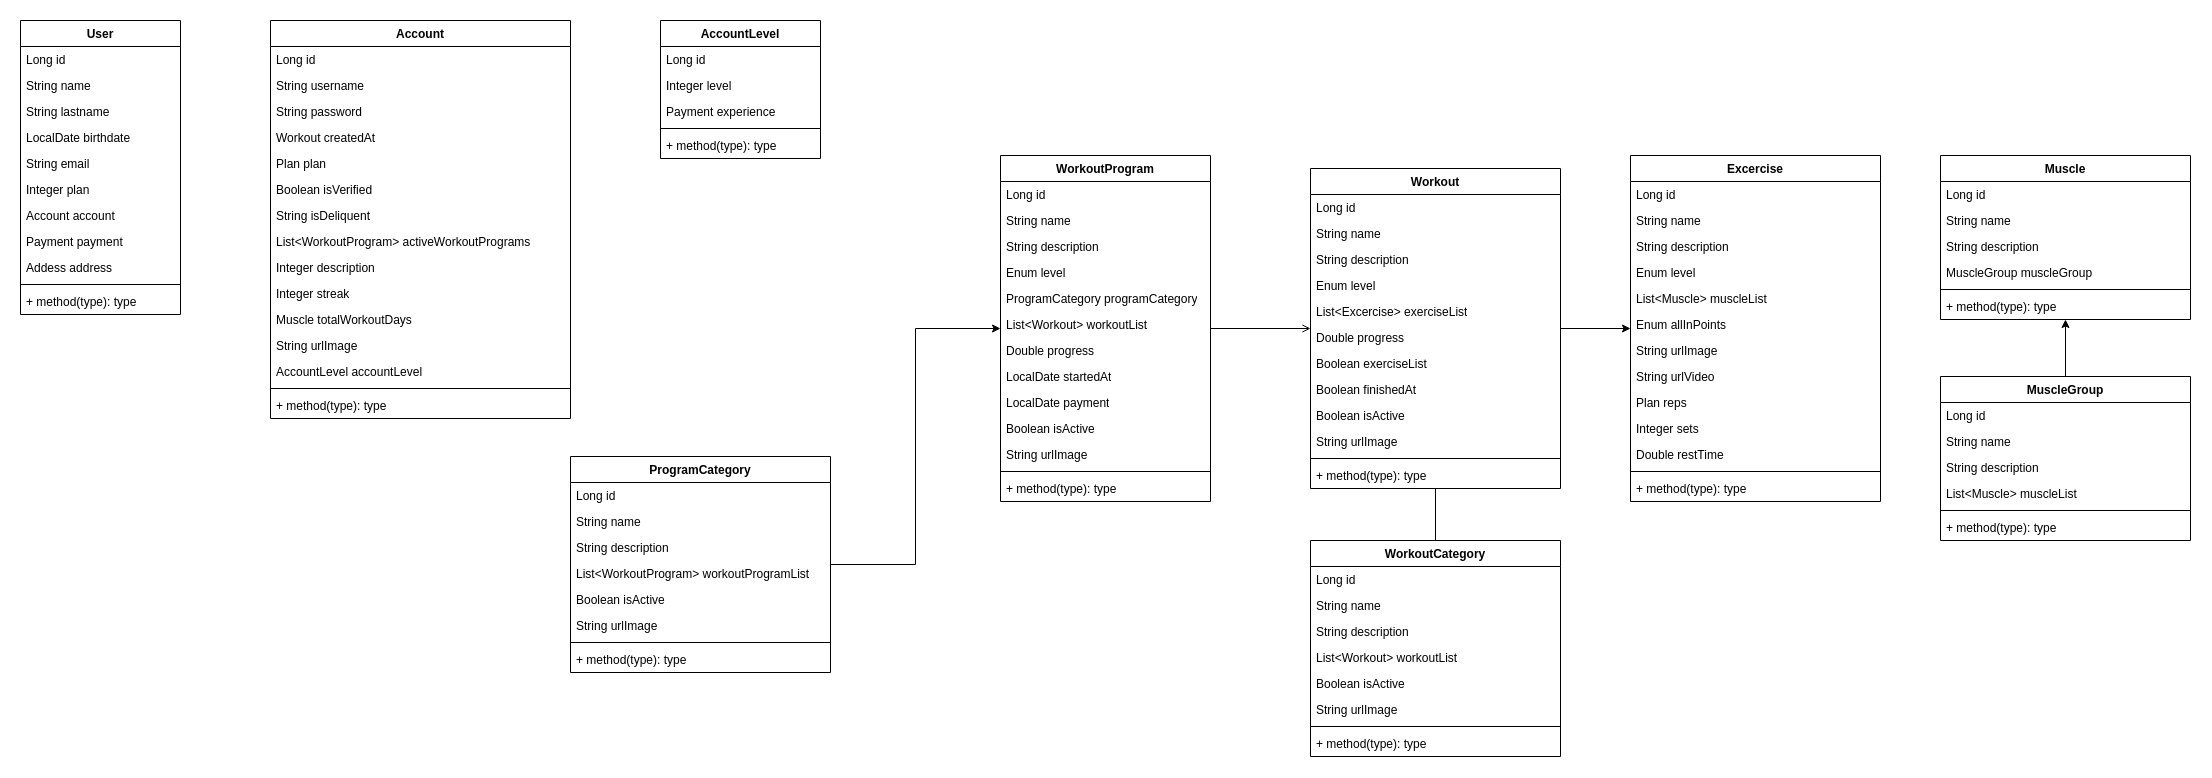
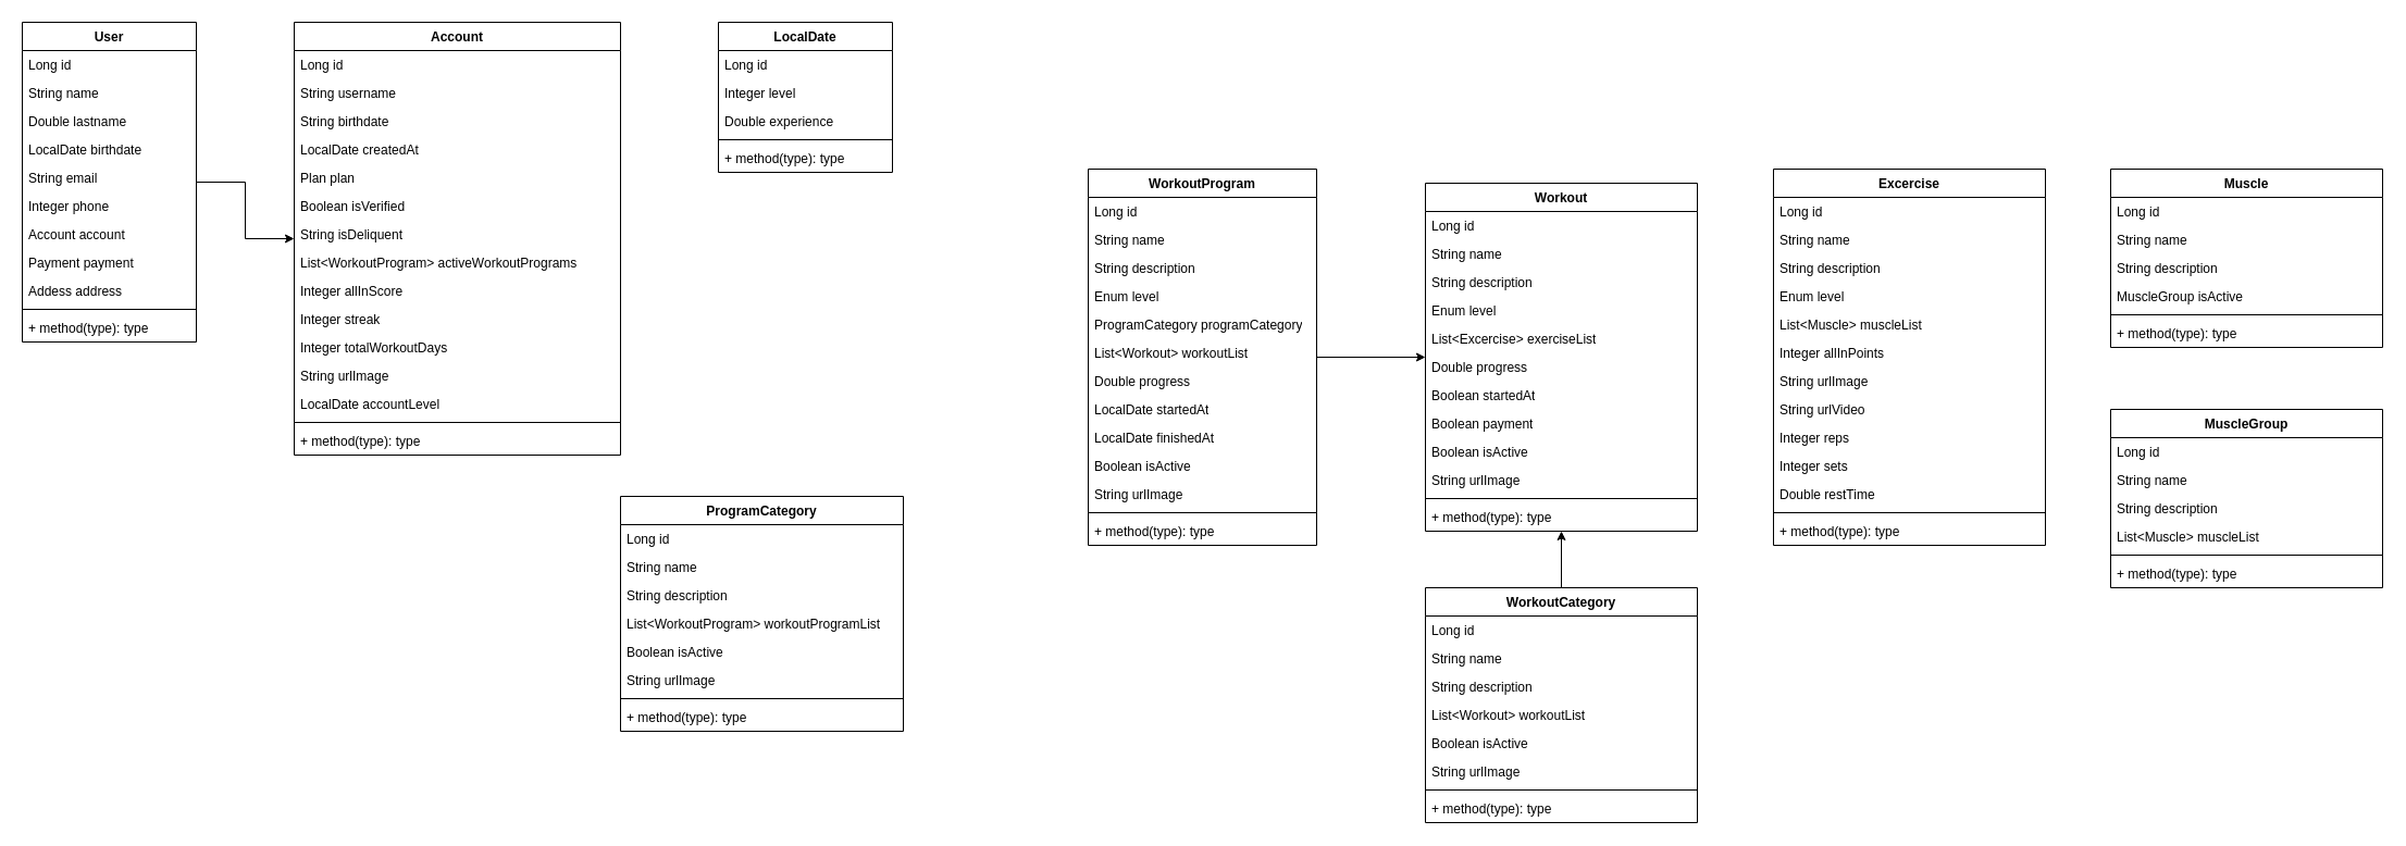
- <mxCell id="31" value="AccountLevel" style="swimlane;fontStyle=1;align=center;verticalAlign=top;childLayout=stackLayout;horizontal=1;startSize=26;horizontalStack=0;resizeParent=1;resizeParentMax=0;resizeLast=0;collapsible=1;marginBottom=0;whiteSpace=wrap;html=1;" vertex="1" parent="1"><mxGeometry x="660" y="20" width="160" height="138" as="geometry" /></mxCell>
+ <mxCell id="31" value="LocalDate" style="swimlane;fontStyle=1;align=center;verticalAlign=top;childLayout=stackLayout;horizontal=1;startSize=26;horizontalStack=0;resizeParent=1;resizeParentMax=0;resizeLast=0;collapsible=1;marginBottom=0;whiteSpace=wrap;html=1;" vertex="1" parent="1"><mxGeometry x="660" y="20" width="160" height="138" as="geometry" /></mxCell>
- <mxCell id="6" value="String lastname" style="text;strokeColor=none;fillColor=none;align=left;verticalAlign=top;spacingLeft=4;spacingRight=4;overflow=hidden;rotatable=0;points=[[0,0.5],[1,0.5]];portConstraint=eastwest;whiteSpace=wrap;html=1;" vertex="1" parent="3"><mxGeometry y="78" width="160" height="26" as="geometry" /></mxCell>
+ <mxCell id="6" value="Double lastname" style="text;strokeColor=none;fillColor=none;align=left;verticalAlign=top;spacingLeft=4;spacingRight=4;overflow=hidden;rotatable=0;points=[[0,0.5],[1,0.5]];portConstraint=eastwest;whiteSpace=wrap;html=1;" vertex="1" parent="3"><mxGeometry y="78" width="160" height="26" as="geometry" /></mxCell>
- <mxCell id="18" value="String password" style="text;strokeColor=none;fillColor=none;align=left;verticalAlign=top;spacingLeft=4;spacingRight=4;overflow=hidden;rotatable=0;points=[[0,0.5],[1,0.5]];portConstraint=eastwest;whiteSpace=wrap;html=1;" vertex="1" parent="15"><mxGeometry y="78" width="300" height="26" as="geometry" /></mxCell>
+ <mxCell id="18" value="String birthdate" style="text;strokeColor=none;fillColor=none;align=left;verticalAlign=top;spacingLeft=4;spacingRight=4;overflow=hidden;rotatable=0;points=[[0,0.5],[1,0.5]];portConstraint=eastwest;whiteSpace=wrap;html=1;" vertex="1" parent="15"><mxGeometry y="78" width="300" height="26" as="geometry" /></mxCell>
- <mxCell id="34" value="Payment experience" style="text;strokeColor=none;fillColor=none;align=left;verticalAlign=top;spacingLeft=4;spacingRight=4;overflow=hidden;rotatable=0;points=[[0,0.5],[1,0.5]];portConstraint=eastwest;whiteSpace=wrap;html=1;" vertex="1" parent="31"><mxGeometry y="78" width="160" height="26" as="geometry" /></mxCell>
+ <mxCell id="34" value="Double experience" style="text;strokeColor=none;fillColor=none;align=left;verticalAlign=top;spacingLeft=4;spacingRight=4;overflow=hidden;rotatable=0;points=[[0,0.5],[1,0.5]];portConstraint=eastwest;whiteSpace=wrap;html=1;" vertex="1" parent="31"><mxGeometry y="78" width="160" height="26" as="geometry" /></mxCell>
- <mxCell id="19" value="Workout createdAt" style="text;strokeColor=none;fillColor=none;align=left;verticalAlign=top;spacingLeft=4;spacingRight=4;overflow=hidden;rotatable=0;points=[[0,0.5],[1,0.5]];portConstraint=eastwest;whiteSpace=wrap;html=1;" vertex="1" parent="15"><mxGeometry y="104" width="300" height="26" as="geometry" /></mxCell>
+ <mxCell id="19" value="LocalDate createdAt" style="text;strokeColor=none;fillColor=none;align=left;verticalAlign=top;spacingLeft=4;spacingRight=4;overflow=hidden;rotatable=0;points=[[0,0.5],[1,0.5]];portConstraint=eastwest;whiteSpace=wrap;html=1;" vertex="1" parent="15"><mxGeometry y="104" width="300" height="26" as="geometry" /></mxCell>
- <mxCell id="9" value="Integer plan" style="text;strokeColor=none;fillColor=none;align=left;verticalAlign=top;spacingLeft=4;spacingRight=4;overflow=hidden;rotatable=0;points=[[0,0.5],[1,0.5]];portConstraint=eastwest;whiteSpace=wrap;html=1;" vertex="1" parent="3"><mxGeometry y="156" width="160" height="26" as="geometry" /></mxCell>
+ <mxCell id="9" value="Integer phone" style="text;strokeColor=none;fillColor=none;align=left;verticalAlign=top;spacingLeft=4;spacingRight=4;overflow=hidden;rotatable=0;points=[[0,0.5],[1,0.5]];portConstraint=eastwest;whiteSpace=wrap;html=1;" vertex="1" parent="3"><mxGeometry y="156" width="160" height="26" as="geometry" /></mxCell>
+ <mxCell id="2" style="edgeStyle=orthogonalEdgeStyle;rounded=0;orthogonalLoop=1;jettySize=auto;html=1;" edge="1" parent="1" source="3" target="15"><mxGeometry relative="1" as="geometry" /></mxCell>
- <mxCell id="24" value="Integer description" style="text;strokeColor=none;fillColor=none;align=left;verticalAlign=top;spacingLeft=4;spacingRight=4;overflow=hidden;rotatable=0;points=[[0,0.5],[1,0.5]];portConstraint=eastwest;whiteSpace=wrap;html=1;" vertex="1" parent="15"><mxGeometry y="234" width="300" height="26" as="geometry" /></mxCell>
+ <mxCell id="24" value="Integer allInScore" style="text;strokeColor=none;fillColor=none;align=left;verticalAlign=top;spacingLeft=4;spacingRight=4;overflow=hidden;rotatable=0;points=[[0,0.5],[1,0.5]];portConstraint=eastwest;whiteSpace=wrap;html=1;" vertex="1" parent="15"><mxGeometry y="234" width="300" height="26" as="geometry" /></mxCell>
- <mxCell id="104" value="MuscleGroup muscleGroup" style="text;strokeColor=none;fillColor=none;align=left;verticalAlign=top;spacingLeft=4;spacingRight=4;overflow=hidden;rotatable=0;points=[[0,0.5],[1,0.5]];portConstraint=eastwest;whiteSpace=wrap;html=1;" vertex="1" parent="100"><mxGeometry y="104" width="250" height="26" as="geometry" /></mxCell>
+ <mxCell id="104" value="MuscleGroup isActive" style="text;strokeColor=none;fillColor=none;align=left;verticalAlign=top;spacingLeft=4;spacingRight=4;overflow=hidden;rotatable=0;points=[[0,0.5],[1,0.5]];portConstraint=eastwest;whiteSpace=wrap;html=1;" vertex="1" parent="100"><mxGeometry y="104" width="250" height="26" as="geometry" /></mxCell>
- <mxCell id="26" value="Muscle totalWorkoutDays" style="text;strokeColor=none;fillColor=none;align=left;verticalAlign=top;spacingLeft=4;spacingRight=4;overflow=hidden;rotatable=0;points=[[0,0.5],[1,0.5]];portConstraint=eastwest;whiteSpace=wrap;html=1;" vertex="1" parent="15"><mxGeometry y="286" width="300" height="26" as="geometry" /></mxCell>
+ <mxCell id="26" value="Integer totalWorkoutDays" style="text;strokeColor=none;fillColor=none;align=left;verticalAlign=top;spacingLeft=4;spacingRight=4;overflow=hidden;rotatable=0;points=[[0,0.5],[1,0.5]];portConstraint=eastwest;whiteSpace=wrap;html=1;" vertex="1" parent="15"><mxGeometry y="286" width="300" height="26" as="geometry" /></mxCell>
- <mxCell id="82" value="Enum allInPoints" style="text;strokeColor=none;fillColor=none;align=left;verticalAlign=top;spacingLeft=4;spacingRight=4;overflow=hidden;rotatable=0;points=[[0,0.5],[1,0.5]];portConstraint=eastwest;whiteSpace=wrap;html=1;" vertex="1" parent="76"><mxGeometry y="156" width="250" height="26" as="geometry" /></mxCell>
+ <mxCell id="82" value="Integer allInPoints" style="text;strokeColor=none;fillColor=none;align=left;verticalAlign=top;spacingLeft=4;spacingRight=4;overflow=hidden;rotatable=0;points=[[0,0.5],[1,0.5]];portConstraint=eastwest;whiteSpace=wrap;html=1;" vertex="1" parent="76"><mxGeometry y="156" width="250" height="26" as="geometry" /></mxCell>
- <mxCell id="37" style="edgeStyle=orthogonalEdgeStyle;rounded=0;orthogonalLoop=1;jettySize=auto;html=1;endArrow=open;" edge="1" parent="1" source="38" target="53"><mxGeometry relative="1" as="geometry" /></mxCell>
+ <mxCell id="37" style="edgeStyle=orthogonalEdgeStyle;rounded=0;orthogonalLoop=1;jettySize=auto;html=1;" edge="1" parent="1" source="38" target="53"><mxGeometry relative="1" as="geometry" /></mxCell>
- <mxCell id="52" style="edgeStyle=orthogonalEdgeStyle;rounded=0;orthogonalLoop=1;jettySize=auto;html=1;" edge="1" parent="1" source="53" target="76"><mxGeometry relative="1" as="geometry" /></mxCell>
- <mxCell id="107" style="edgeStyle=orthogonalEdgeStyle;rounded=0;orthogonalLoop=1;jettySize=auto;html=1;" edge="1" parent="1" source="108" target="100"><mxGeometry relative="1" as="geometry" /></mxCell>
- <mxCell id="60" value="Boolean exerciseList" style="text;strokeColor=none;fillColor=none;align=left;verticalAlign=top;spacingLeft=4;spacingRight=4;overflow=hidden;rotatable=0;points=[[0,0.5],[1,0.5]];portConstraint=eastwest;whiteSpace=wrap;html=1;" vertex="1" parent="53"><mxGeometry y="182" width="250" height="26" as="geometry" /></mxCell>
+ <mxCell id="60" value="Boolean startedAt" style="text;strokeColor=none;fillColor=none;align=left;verticalAlign=top;spacingLeft=4;spacingRight=4;overflow=hidden;rotatable=0;points=[[0,0.5],[1,0.5]];portConstraint=eastwest;whiteSpace=wrap;html=1;" vertex="1" parent="53"><mxGeometry y="182" width="250" height="26" as="geometry" /></mxCell>
- <mxCell id="28" value="AccountLevel accountLevel" style="text;strokeColor=none;fillColor=none;align=left;verticalAlign=top;spacingLeft=4;spacingRight=4;overflow=hidden;rotatable=0;points=[[0,0.5],[1,0.5]];portConstraint=eastwest;whiteSpace=wrap;html=1;" vertex="1" parent="15"><mxGeometry y="338" width="300" height="26" as="geometry" /></mxCell>
+ <mxCell id="28" value="LocalDate accountLevel" style="text;strokeColor=none;fillColor=none;align=left;verticalAlign=top;spacingLeft=4;spacingRight=4;overflow=hidden;rotatable=0;points=[[0,0.5],[1,0.5]];portConstraint=eastwest;whiteSpace=wrap;html=1;" vertex="1" parent="15"><mxGeometry y="338" width="300" height="26" as="geometry" /></mxCell>
- <mxCell id="61" value="Boolean finishedAt" style="text;strokeColor=none;fillColor=none;align=left;verticalAlign=top;spacingLeft=4;spacingRight=4;overflow=hidden;rotatable=0;points=[[0,0.5],[1,0.5]];portConstraint=eastwest;whiteSpace=wrap;html=1;" vertex="1" parent="53"><mxGeometry y="208" width="250" height="26" as="geometry" /></mxCell>
+ <mxCell id="61" value="Boolean payment" style="text;strokeColor=none;fillColor=none;align=left;verticalAlign=top;spacingLeft=4;spacingRight=4;overflow=hidden;rotatable=0;points=[[0,0.5],[1,0.5]];portConstraint=eastwest;whiteSpace=wrap;html=1;" vertex="1" parent="53"><mxGeometry y="208" width="250" height="26" as="geometry" /></mxCell>
- <mxCell id="47" value="LocalDate payment" style="text;strokeColor=none;fillColor=none;align=left;verticalAlign=top;spacingLeft=4;spacingRight=4;overflow=hidden;rotatable=0;points=[[0,0.5],[1,0.5]];portConstraint=eastwest;whiteSpace=wrap;html=1;" vertex="1" parent="38"><mxGeometry y="234" width="210" height="26" as="geometry" /></mxCell>
+ <mxCell id="47" value="LocalDate finishedAt" style="text;strokeColor=none;fillColor=none;align=left;verticalAlign=top;spacingLeft=4;spacingRight=4;overflow=hidden;rotatable=0;points=[[0,0.5],[1,0.5]];portConstraint=eastwest;whiteSpace=wrap;html=1;" vertex="1" parent="38"><mxGeometry y="234" width="210" height="26" as="geometry" /></mxCell>
- <mxCell id="85" value="Plan reps" style="text;strokeColor=none;fillColor=none;align=left;verticalAlign=top;spacingLeft=4;spacingRight=4;overflow=hidden;rotatable=0;points=[[0,0.5],[1,0.5]];portConstraint=eastwest;whiteSpace=wrap;html=1;" vertex="1" parent="76"><mxGeometry y="234" width="250" height="26" as="geometry" /></mxCell>
+ <mxCell id="85" value="Integer reps" style="text;strokeColor=none;fillColor=none;align=left;verticalAlign=top;spacingLeft=4;spacingRight=4;overflow=hidden;rotatable=0;points=[[0,0.5],[1,0.5]];portConstraint=eastwest;whiteSpace=wrap;html=1;" vertex="1" parent="76"><mxGeometry y="234" width="250" height="26" as="geometry" /></mxCell>
- <mxCell id="75" style="edgeStyle=orthogonalEdgeStyle;rounded=0;orthogonalLoop=1;jettySize=auto;html=1;" edge="1" parent="1" source="66" target="38"><mxGeometry relative="1" as="geometry" /></mxCell>
- <mxCell id="90" style="edgeStyle=orthogonalEdgeStyle;rounded=0;orthogonalLoop=1;jettySize=auto;html=1;endArrow=none;" edge="1" parent="1" source="91" target="53"><mxGeometry relative="1" as="geometry" /></mxCell>
+ <mxCell id="90" style="edgeStyle=orthogonalEdgeStyle;rounded=0;orthogonalLoop=1;jettySize=auto;html=1;" edge="1" parent="1" source="91" target="53"><mxGeometry relative="1" as="geometry" /></mxCell>
